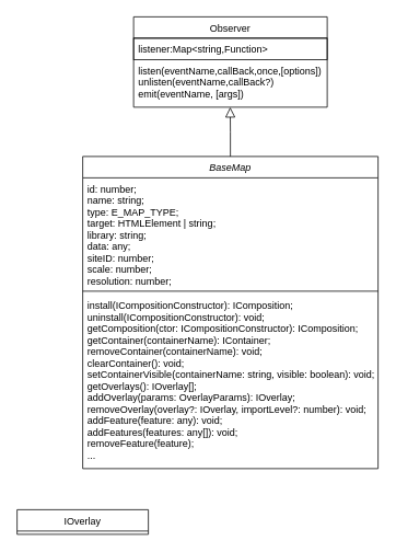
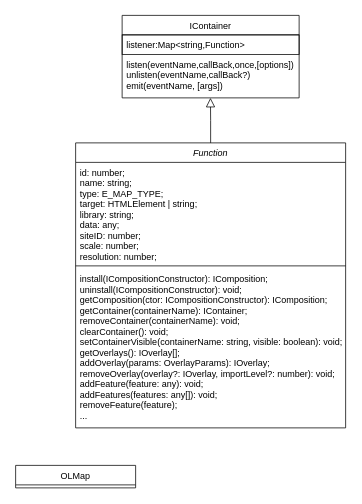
- <mxCell id="8" value="Observer" style="swimlane;fontStyle=0;childLayout=stackLayout;horizontal=1;startSize=26;horizontalStack=0;resizeParent=1;resizeParentMax=0;resizeLast=0;collapsible=1;marginBottom=0;labelBackgroundColor=none;labelBorderColor=none;" vertex="1" parent="1"><mxGeometry x="162" y="20" width="236" height="110" as="geometry" /></mxCell>
+ <mxCell id="8" value="IContainer" style="swimlane;fontStyle=0;childLayout=stackLayout;horizontal=1;startSize=26;horizontalStack=0;resizeParent=1;resizeParentMax=0;resizeLast=0;collapsible=1;marginBottom=0;labelBackgroundColor=none;labelBorderColor=none;" vertex="1" parent="1"><mxGeometry x="162" y="20" width="236" height="110" as="geometry" /></mxCell>
- <mxCell id="3" value="BaseMap" style="swimlane;fontStyle=2;align=center;verticalAlign=top;childLayout=stackLayout;horizontal=1;startSize=26;horizontalStack=0;resizeParent=1;resizeLast=0;collapsible=1;marginBottom=0;rounded=0;shadow=0;strokeWidth=1;" parent="1" vertex="1"><mxGeometry x="100" y="190" width="360" height="380" as="geometry"><mxRectangle x="230" y="140" width="160" height="26" as="alternateBounds" /></mxGeometry></mxCell>
+ <mxCell id="3" value="Function" style="swimlane;fontStyle=2;align=center;verticalAlign=top;childLayout=stackLayout;horizontal=1;startSize=26;horizontalStack=0;resizeParent=1;resizeLast=0;collapsible=1;marginBottom=0;rounded=0;shadow=0;strokeWidth=1;" parent="1" vertex="1"><mxGeometry x="100" y="190" width="360" height="380" as="geometry"><mxRectangle x="230" y="140" width="160" height="26" as="alternateBounds" /></mxGeometry></mxCell>
- <mxCell id="7" value="IOverlay" style="swimlane;fontStyle=0;align=center;verticalAlign=top;childLayout=stackLayout;horizontal=1;startSize=26;horizontalStack=0;resizeParent=1;resizeLast=0;collapsible=1;marginBottom=0;rounded=0;shadow=0;strokeWidth=1;" parent="1" vertex="1"><mxGeometry x="20" y="620" width="160" height="30" as="geometry"><mxRectangle x="130" y="380" width="160" height="26" as="alternateBounds" /></mxGeometry></mxCell>
+ <mxCell id="7" value="OLMap" style="swimlane;fontStyle=0;align=center;verticalAlign=top;childLayout=stackLayout;horizontal=1;startSize=26;horizontalStack=0;resizeParent=1;resizeLast=0;collapsible=1;marginBottom=0;rounded=0;shadow=0;strokeWidth=1;" parent="1" vertex="1"><mxGeometry x="20" y="620" width="160" height="30" as="geometry"><mxRectangle x="130" y="380" width="160" height="26" as="alternateBounds" /></mxGeometry></mxCell>
